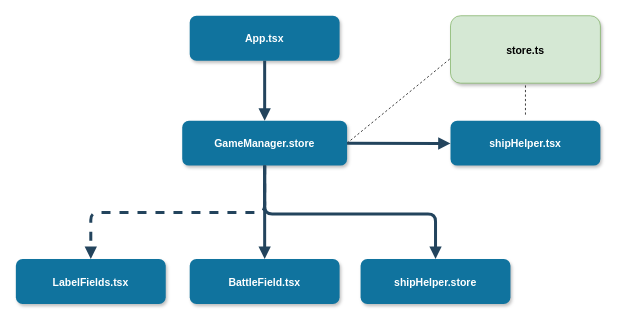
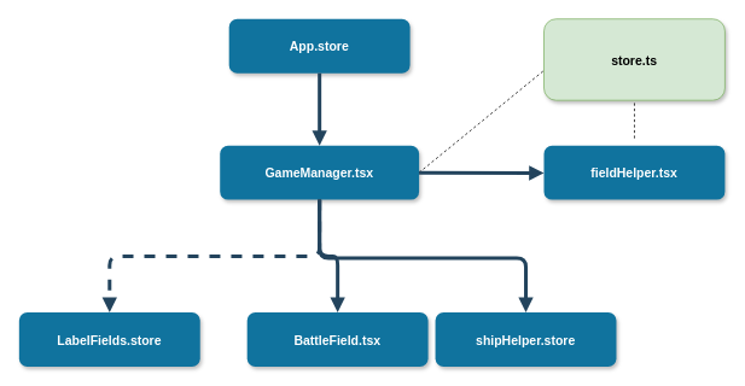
- <mxCell id="2" value="App.tsx" style="rounded=1;fillColor=#10739E;strokeColor=none;shadow=1;gradientColor=none;fontStyle=1;fontColor=#FFFFFF;fontSize=14;" parent="1" vertex="1"><mxGeometry x="252" y="20.5" width="200" height="60" as="geometry" /></mxCell>
+ <mxCell id="2" value="App.store" style="rounded=1;fillColor=#10739E;strokeColor=none;shadow=1;gradientColor=none;fontStyle=1;fontColor=#FFFFFF;fontSize=14;" parent="1" vertex="1"><mxGeometry x="252" y="20.5" width="200" height="60" as="geometry" /></mxCell>
- <mxCell id="4" value="GameManager.store" style="rounded=1;fillColor=#10739E;strokeColor=none;shadow=1;gradientColor=none;fontStyle=1;fontColor=#FFFFFF;fontSize=14;" parent="1" vertex="1"><mxGeometry x="242" y="160.5" width="220" height="60" as="geometry" /></mxCell>
+ <mxCell id="4" value="GameManager.tsx" style="rounded=1;fillColor=#10739E;strokeColor=none;shadow=1;gradientColor=none;fontStyle=1;fontColor=#FFFFFF;fontSize=14;" parent="1" vertex="1"><mxGeometry x="242" y="160.5" width="220" height="60" as="geometry" /></mxCell>
- <mxCell id="12" value="shipHelper.tsx" style="rounded=1;fillColor=#10739E;strokeColor=none;shadow=1;gradientColor=none;fontStyle=1;fontColor=#FFFFFF;fontSize=14;" parent="1" vertex="1"><mxGeometry x="600" y="160.5" width="200" height="60" as="geometry" /></mxCell>
+ <mxCell id="12" value="fieldHelper.tsx" style="rounded=1;fillColor=#10739E;strokeColor=none;shadow=1;gradientColor=none;fontStyle=1;fontColor=#FFFFFF;fontSize=14;" parent="1" vertex="1"><mxGeometry x="600" y="160.5" width="200" height="60" as="geometry" /></mxCell>
- <mxCell id="8" value="LabelFields.tsx" style="rounded=1;fillColor=#10739E;strokeColor=none;shadow=1;gradientColor=none;fontStyle=1;fontColor=#FFFFFF;fontSize=14;" parent="1" vertex="1"><mxGeometry x="20" y="345" width="200" height="60" as="geometry" /></mxCell>
+ <mxCell id="8" value="LabelFields.store" style="rounded=1;fillColor=#10739E;strokeColor=none;shadow=1;gradientColor=none;fontStyle=1;fontColor=#FFFFFF;fontSize=14;" parent="1" vertex="1"><mxGeometry x="20" y="345" width="200" height="60" as="geometry" /></mxCell>
- <mxCell id="5" value="BattleField.tsx" style="rounded=1;fillColor=#10739E;strokeColor=none;shadow=1;gradientColor=none;fontStyle=1;fontColor=#FFFFFF;fontSize=14;" parent="1" vertex="1"><mxGeometry x="252" y="345" width="200" height="60" as="geometry" /></mxCell>
+ <mxCell id="5" value="BattleField.tsx" style="rounded=1;fillColor=#10739E;strokeColor=none;shadow=1;gradientColor=none;fontStyle=1;fontColor=#FFFFFF;fontSize=14;" parent="1" vertex="1"><mxGeometry x="272" y="345" width="200" height="60" as="geometry" /></mxCell>
